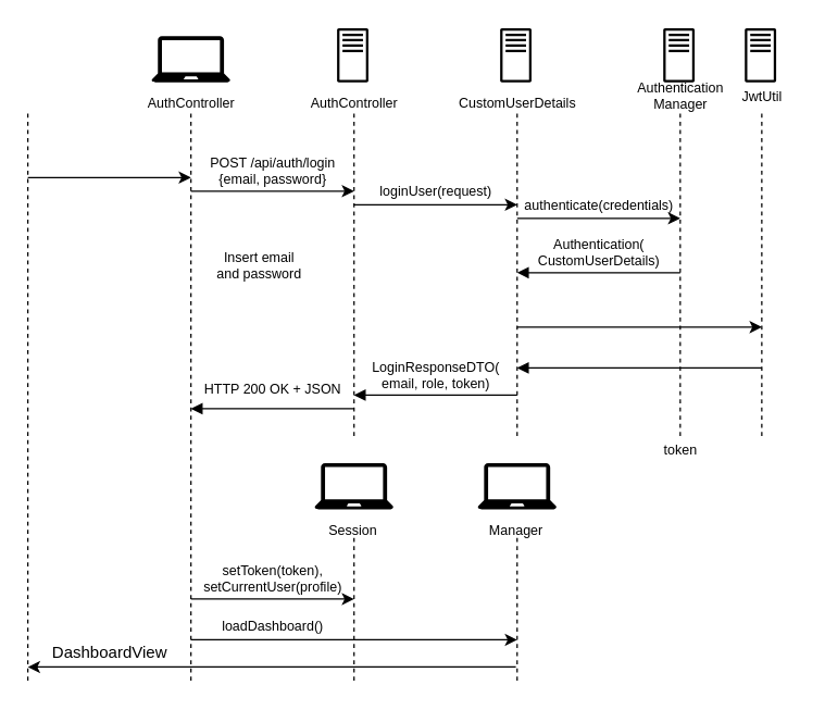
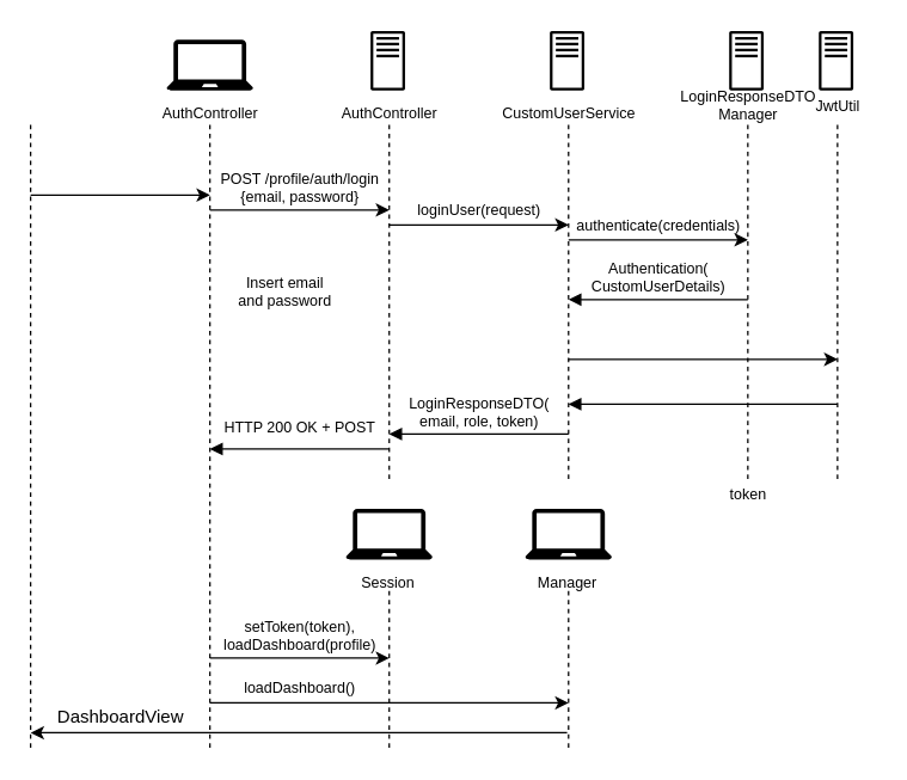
- <mxCell id="19" value="Authentication&lt;div&gt;Manager&lt;/div&gt;" style="text;html=1;align=center;verticalAlign=middle;resizable=0;points=[];autosize=1;strokeColor=none;fillColor=none;fontSize=10;" vertex="1" parent="1"><mxGeometry x="455" y="50" width="90" height="40" as="geometry" /></mxCell>
+ <mxCell id="19" value="LoginResponseDTO&lt;div&gt;Manager&lt;/div&gt;" style="text;html=1;align=center;verticalAlign=middle;resizable=0;points=[];autosize=1;strokeColor=none;fillColor=none;fontSize=10;" vertex="1" parent="1"><mxGeometry x="455" y="50" width="90" height="40" as="geometry" /></mxCell>
- <mxCell id="17" value="CustomUserDetails" style="text;html=1;align=center;verticalAlign=middle;resizable=0;points=[];autosize=1;strokeColor=none;fillColor=none;fontSize=10;" vertex="1" parent="1"><mxGeometry x="325" y="60" width="110" height="30" as="geometry" /></mxCell>
+ <mxCell id="17" value="CustomUserService" style="text;html=1;align=center;verticalAlign=middle;resizable=0;points=[];autosize=1;strokeColor=none;fillColor=none;fontSize=10;" vertex="1" parent="1"><mxGeometry x="325" y="60" width="110" height="30" as="geometry" /></mxCell>
- <mxCell id="12" value="POST /api/auth/login&lt;br&gt;{email, password}" style="text;html=1;align=center;verticalAlign=middle;resizable=0;points=[];autosize=1;strokeColor=none;fillColor=none;fontSize=10;" vertex="1" parent="1"><mxGeometry x="140" y="105" width="120" height="40" as="geometry" /></mxCell>
+ <mxCell id="12" value="POST /profile/auth/login&lt;br&gt;{email, password}" style="text;html=1;align=center;verticalAlign=middle;resizable=0;points=[];autosize=1;strokeColor=none;fillColor=none;fontSize=10;" vertex="1" parent="1"><mxGeometry x="140" y="105" width="120" height="40" as="geometry" /></mxCell>
- <mxCell id="34" value="HTTP 200 OK + JSON" style="text;html=1;align=center;verticalAlign=middle;resizable=0;points=[];autosize=1;strokeColor=none;fillColor=none;fontSize=10;" vertex="1" parent="1"><mxGeometry x="140" y="270" width="120" height="30" as="geometry" /></mxCell>
+ <mxCell id="34" value="HTTP 200 OK + POST" style="text;html=1;align=center;verticalAlign=middle;resizable=0;points=[];autosize=1;strokeColor=none;fillColor=none;fontSize=10;" vertex="1" parent="1"><mxGeometry x="140" y="270" width="120" height="30" as="geometry" /></mxCell>
- <mxCell id="41" value="setToken(token),&lt;div&gt;setCurrentUser(profile)&lt;/div&gt;" style="text;html=1;align=center;verticalAlign=middle;resizable=0;points=[];autosize=1;strokeColor=none;fillColor=none;fontSize=10;" vertex="1" parent="1"><mxGeometry x="135" y="405" width="130" height="40" as="geometry" /></mxCell>
+ <mxCell id="41" value="setToken(token),&lt;div&gt;loadDashboard(profile)&lt;/div&gt;" style="text;html=1;align=center;verticalAlign=middle;resizable=0;points=[];autosize=1;strokeColor=none;fillColor=none;fontSize=10;" vertex="1" parent="1"><mxGeometry x="135" y="405" width="130" height="40" as="geometry" /></mxCell>
